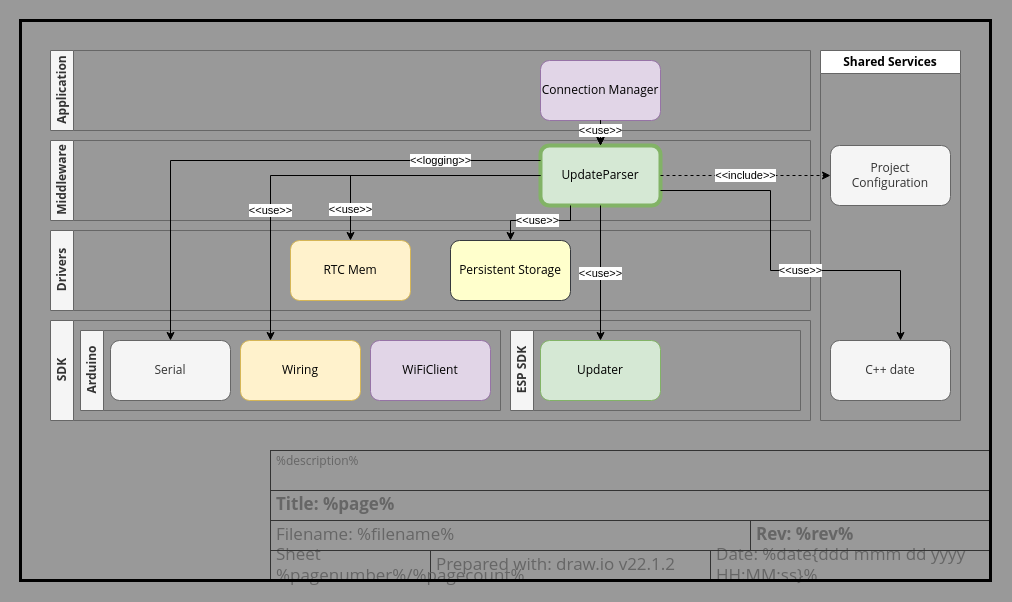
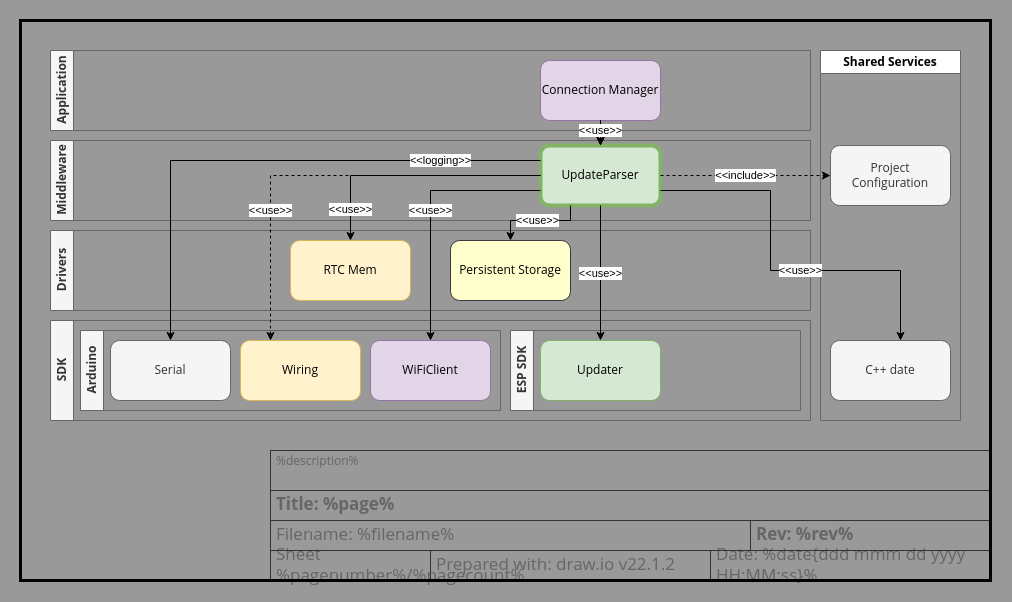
+ <mxCell id="33" value="&amp;lt;&amp;lt;use&amp;gt;&amp;gt;" style="edgeStyle=orthogonalEdgeStyle;rounded=0;orthogonalLoop=1;jettySize=auto;html=1;exitX=0;exitY=0.75;exitDx=0;exitDy=0;" edge="1" parent="11" source="23" target="16"><mxGeometry relative="1" as="geometry" /></mxCell>
- <mxCell id="36" value="&amp;lt;&amp;lt;use&amp;gt;&amp;gt;" style="edgeStyle=orthogonalEdgeStyle;rounded=0;orthogonalLoop=1;jettySize=auto;html=1;exitX=0;exitY=0.5;exitDx=0;exitDy=0;entryX=0.25;entryY=0;entryDx=0;entryDy=0;" edge="1" parent="11" source="23" target="18"><mxGeometry x="0.402" relative="1" as="geometry"><mxPoint x="300" y="340" as="targetPoint" /><mxPoint as="offset" /></mxGeometry></mxCell>
+ <mxCell id="36" value="&amp;lt;&amp;lt;use&amp;gt;&amp;gt;" style="edgeStyle=orthogonalEdgeStyle;rounded=0;orthogonalLoop=1;jettySize=auto;html=1;exitX=0;exitY=0.5;exitDx=0;exitDy=0;entryX=0.25;entryY=0;entryDx=0;entryDy=0;dashed=1;" edge="1" parent="11" source="23" target="18"><mxGeometry x="0.402" relative="1" as="geometry"><mxPoint x="300" y="340" as="targetPoint" /><mxPoint as="offset" /></mxGeometry></mxCell>
